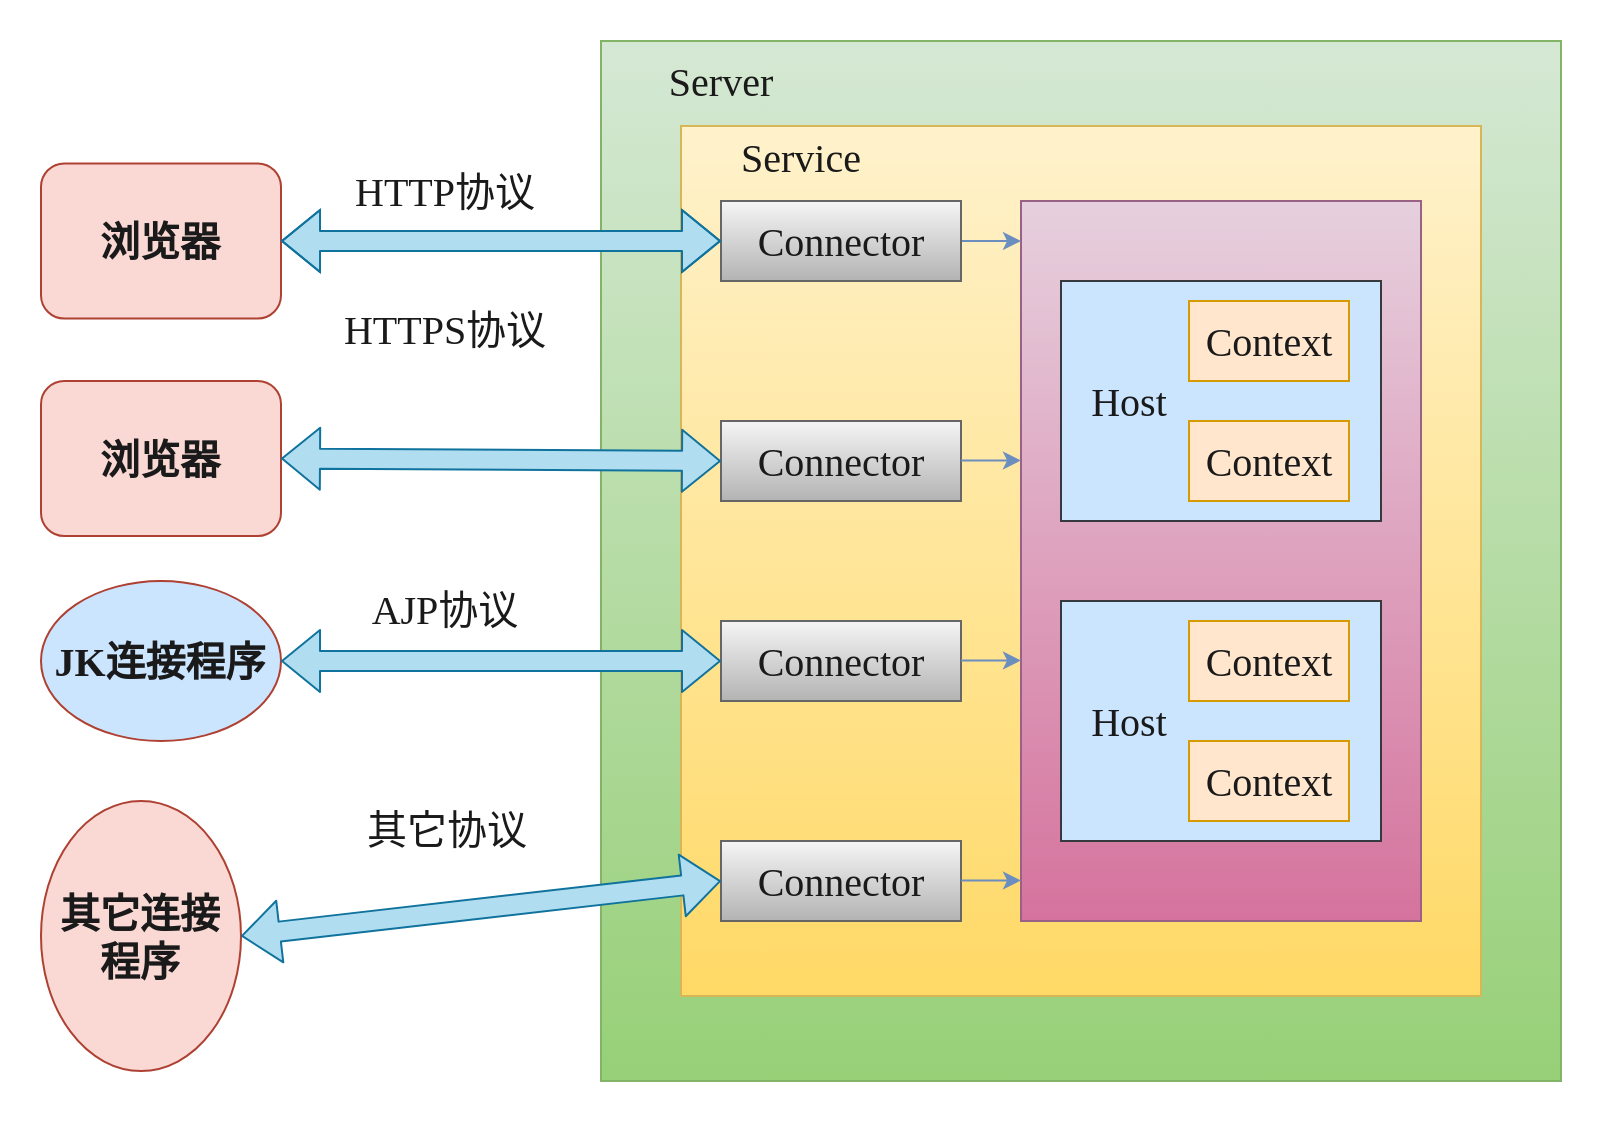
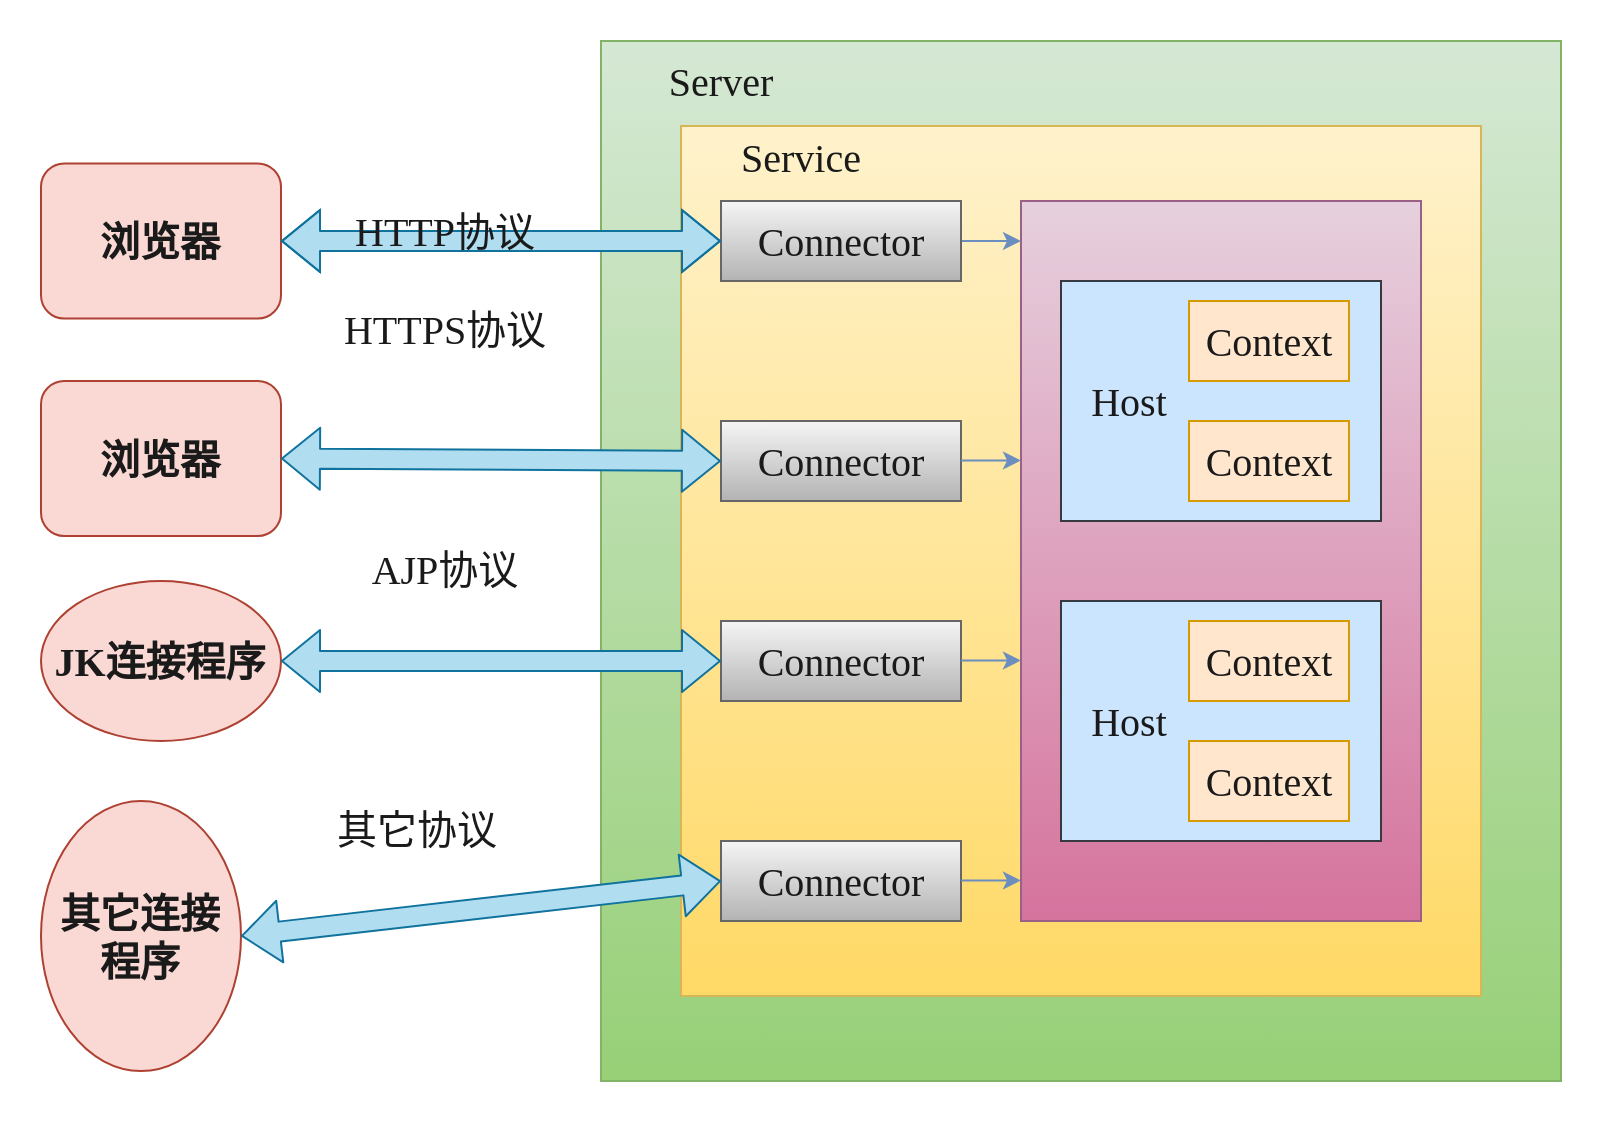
- <mxCell id="36" value="HTTP协议" style="text;html=1;resizable=0;autosize=1;align=center;verticalAlign=middle;points=[];fillColor=none;strokeColor=none;rounded=0;labelBackgroundColor=none;fontFamily=Comic Sans MS;fontSize=20;fontColor=#1A1A1A;" parent="1" vertex="1"><mxGeometry x="170" y="81.25" width="103" height="28" as="geometry" /></mxCell>
+ <mxCell id="36" value="HTTP协议" style="text;html=1;resizable=0;autosize=1;align=center;verticalAlign=middle;points=[];fillColor=none;strokeColor=none;rounded=0;labelBackgroundColor=none;fontFamily=Comic Sans MS;fontSize=20;fontColor=#1A1A1A;" parent="1" vertex="1"><mxGeometry x="170" y="101.25" width="103" height="28" as="geometry" /></mxCell>
- <mxCell id="38" value="AJP协议" style="text;html=1;resizable=0;autosize=1;align=center;verticalAlign=middle;points=[];fillColor=none;strokeColor=none;rounded=0;labelBackgroundColor=none;fontFamily=Comic Sans MS;fontSize=20;fontColor=#1A1A1A;" parent="1" vertex="1"><mxGeometry x="177" y="289" width="90" height="30" as="geometry" /></mxCell>
+ <mxCell id="38" value="AJP协议" style="text;html=1;resizable=0;autosize=1;align=center;verticalAlign=middle;points=[];fillColor=none;strokeColor=none;rounded=0;labelBackgroundColor=none;fontFamily=Comic Sans MS;fontSize=20;fontColor=#1A1A1A;" parent="1" vertex="1"><mxGeometry x="177" y="269" width="90" height="30" as="geometry" /></mxCell>
- <mxCell id="18" value="&lt;b style=&quot;color: rgb(26 , 26 , 26) ; font-family: &amp;#34;comic sans ms&amp;#34; ; font-size: 20px&quot;&gt;JK连接程序&lt;/b&gt;" style="ellipse;whiteSpace=wrap;html=1;fillColor=#cce5ff;strokeColor=#ae4132;" parent="1" vertex="1"><mxGeometry x="20" y="290" width="120" height="80" as="geometry" /></mxCell>
+ <mxCell id="18" value="&lt;b style=&quot;color: rgb(26 , 26 , 26) ; font-family: &amp;#34;comic sans ms&amp;#34; ; font-size: 20px&quot;&gt;JK连接程序&lt;/b&gt;" style="ellipse;whiteSpace=wrap;html=1;fillColor=#fad9d5;strokeColor=#ae4132;" parent="1" vertex="1"><mxGeometry x="20" y="290" width="120" height="80" as="geometry" /></mxCell>
- <mxCell id="39" value="其它协议" style="text;html=1;resizable=0;autosize=1;align=center;verticalAlign=middle;points=[];fillColor=none;strokeColor=none;rounded=0;labelBackgroundColor=none;fontFamily=Comic Sans MS;fontSize=20;fontColor=#1A1A1A;" parent="1" vertex="1"><mxGeometry x="172.5" y="399" width="100" height="30" as="geometry" /></mxCell>
+ <mxCell id="39" value="其它协议" style="text;html=1;resizable=0;autosize=1;align=center;verticalAlign=middle;points=[];fillColor=none;strokeColor=none;rounded=0;labelBackgroundColor=none;fontFamily=Comic Sans MS;fontSize=20;fontColor=#1A1A1A;" parent="1" vertex="1"><mxGeometry x="157.5" y="399" width="100" height="30" as="geometry" /></mxCell>
